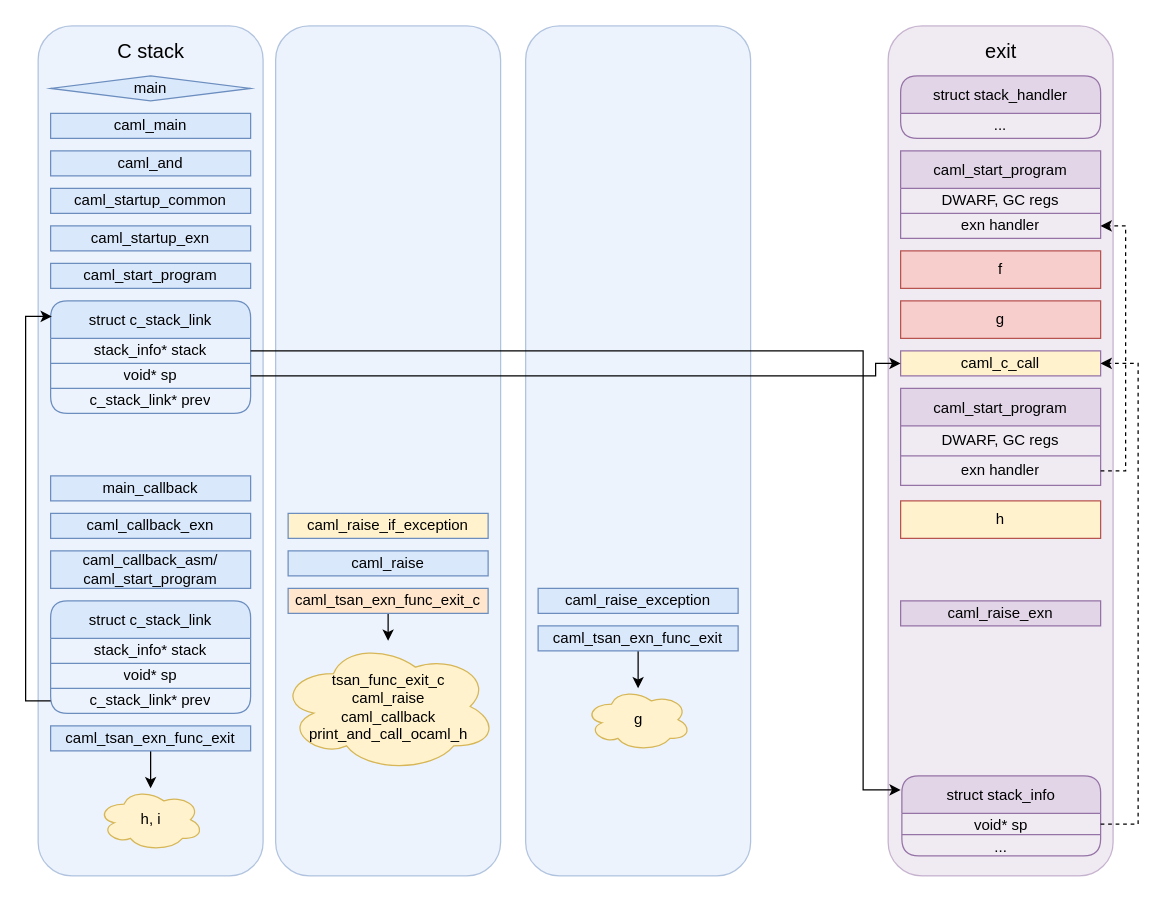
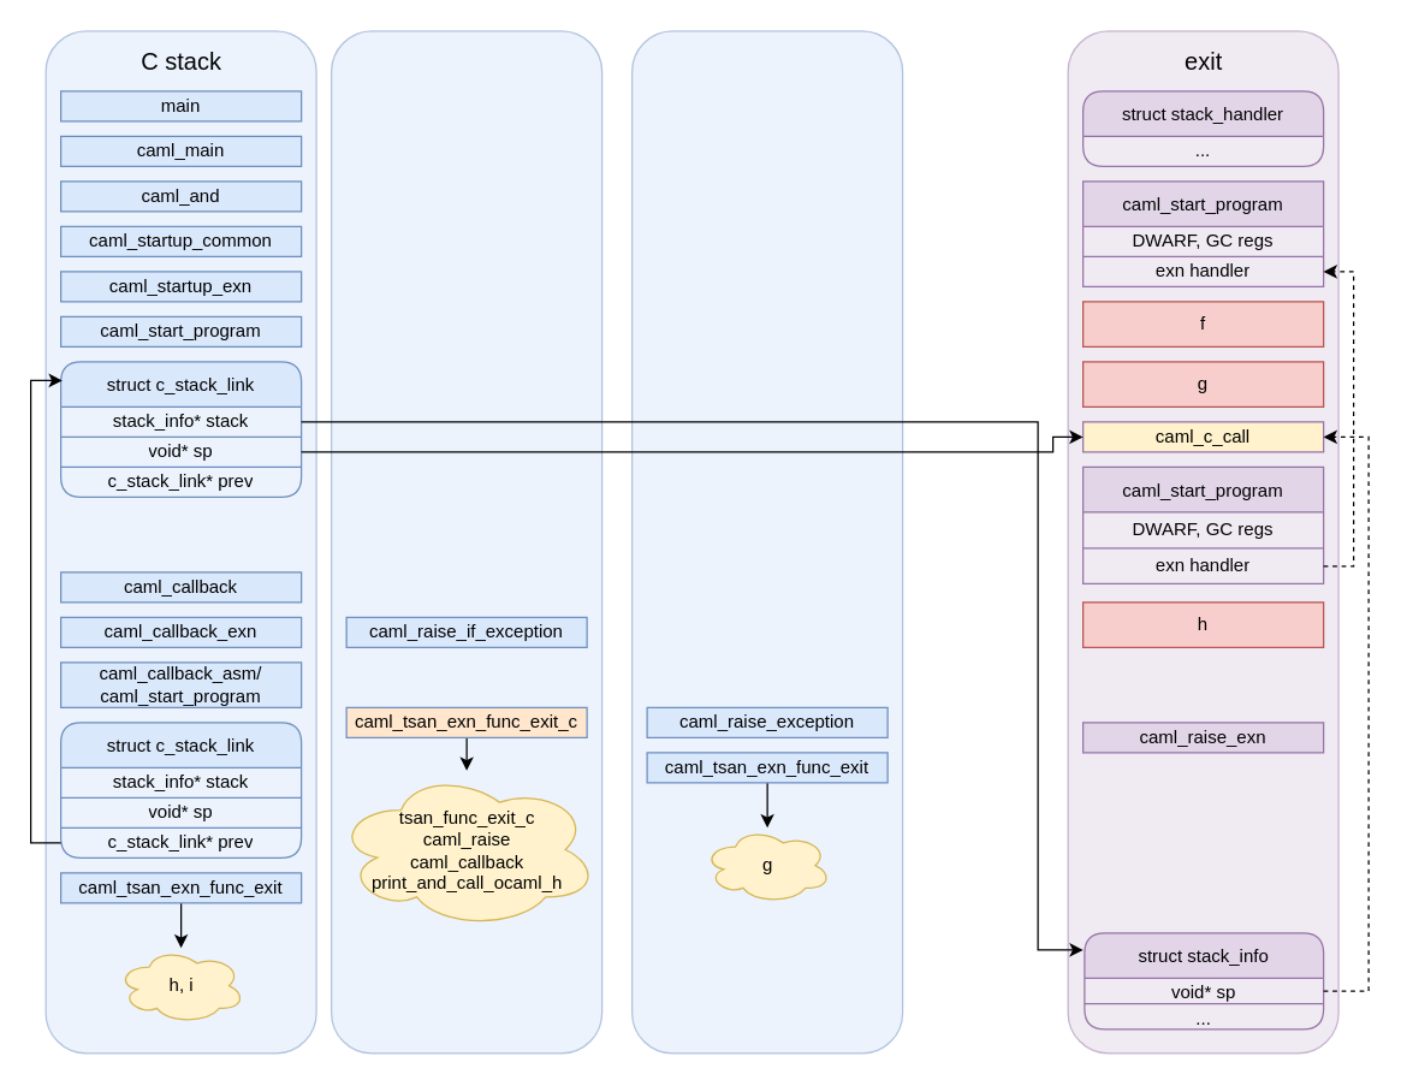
- <mxCell id="5" value="&lt;div&gt;main&lt;/div&gt;" style="rhombus;whiteSpace=wrap;html=1;fillColor=#dae8fc;strokeColor=#6c8ebf;" parent="1" vertex="1"><mxGeometry x="40" y="60" width="160" height="20" as="geometry" /></mxCell>
+ <mxCell id="5" value="&lt;div&gt;main&lt;/div&gt;" style="rounded=0;whiteSpace=wrap;html=1;fillColor=#dae8fc;strokeColor=#6c8ebf;" parent="1" vertex="1"><mxGeometry x="40" y="60" width="160" height="20" as="geometry" /></mxCell>
- <mxCell id="35" value="main_callback" style="rounded=0;whiteSpace=wrap;html=1;fillColor=#dae8fc;strokeColor=#6c8ebf;" parent="1" vertex="1"><mxGeometry x="40" y="380" width="160" height="20" as="geometry" /></mxCell>
+ <mxCell id="35" value="caml_callback" style="rounded=0;whiteSpace=wrap;html=1;fillColor=#dae8fc;strokeColor=#6c8ebf;" parent="1" vertex="1"><mxGeometry x="40" y="380" width="160" height="20" as="geometry" /></mxCell>
- <mxCell id="57" value="h" style="rounded=0;whiteSpace=wrap;html=1;fillColor=#fff2cc;strokeColor=#b85450;" parent="1" vertex="1"><mxGeometry x="720" y="400" width="160" height="30" as="geometry" /></mxCell>
+ <mxCell id="57" value="h" style="rounded=0;whiteSpace=wrap;html=1;fillColor=#f8cecc;strokeColor=#b85450;" parent="1" vertex="1"><mxGeometry x="720" y="400" width="160" height="30" as="geometry" /></mxCell>
- <mxCell id="61" value="caml_raise_if_exception" style="rounded=0;whiteSpace=wrap;html=1;fillColor=#fff2cc;strokeColor=#6c8ebf;" parent="1" vertex="1"><mxGeometry x="230" y="410" width="160" height="20" as="geometry" /></mxCell>
+ <mxCell id="61" value="caml_raise_if_exception" style="rounded=0;whiteSpace=wrap;html=1;fillColor=#dae8fc;strokeColor=#6c8ebf;" parent="1" vertex="1"><mxGeometry x="230" y="410" width="160" height="20" as="geometry" /></mxCell>
- <mxCell id="62" value="&lt;div&gt;caml_raise&lt;/div&gt;" style="rounded=0;whiteSpace=wrap;html=1;fillColor=#dae8fc;strokeColor=#6c8ebf;" parent="1" vertex="1"><mxGeometry x="230" y="440" width="160" height="20" as="geometry" /></mxCell>
